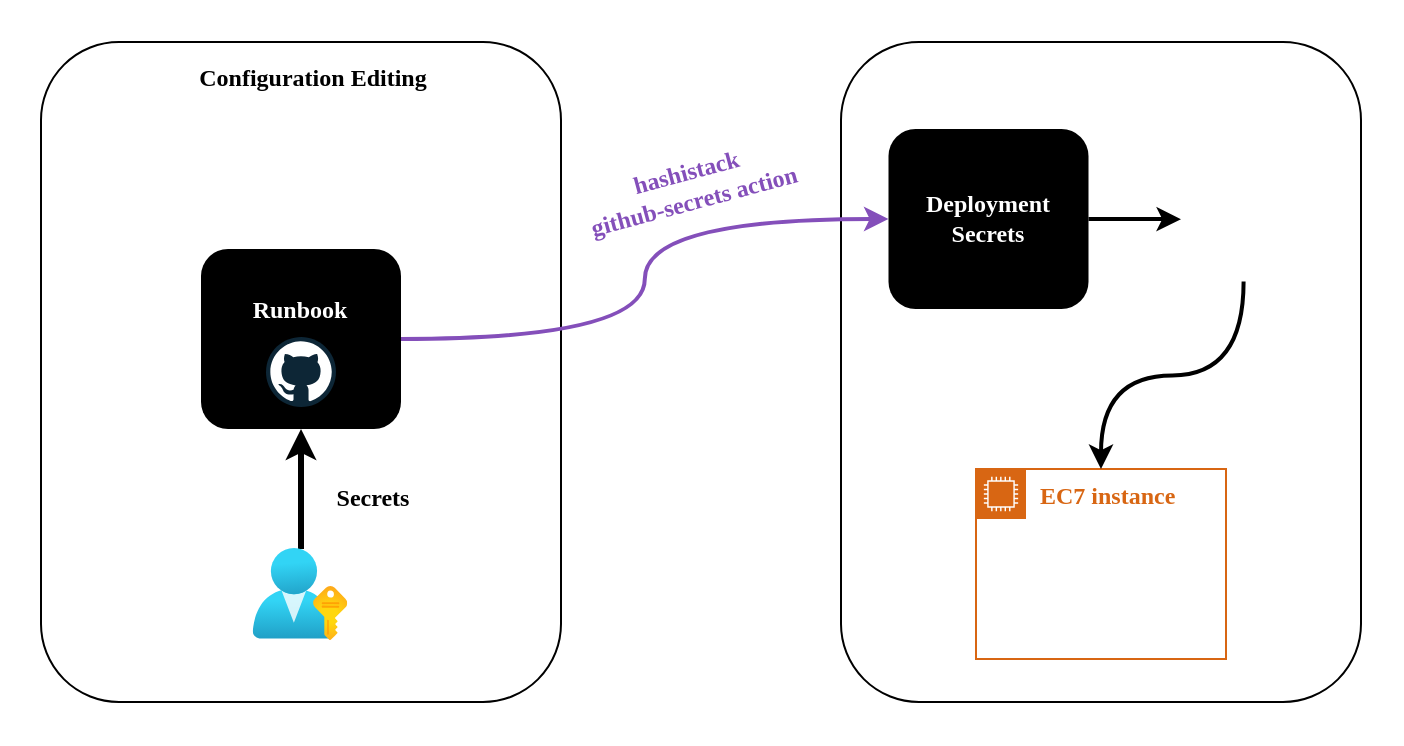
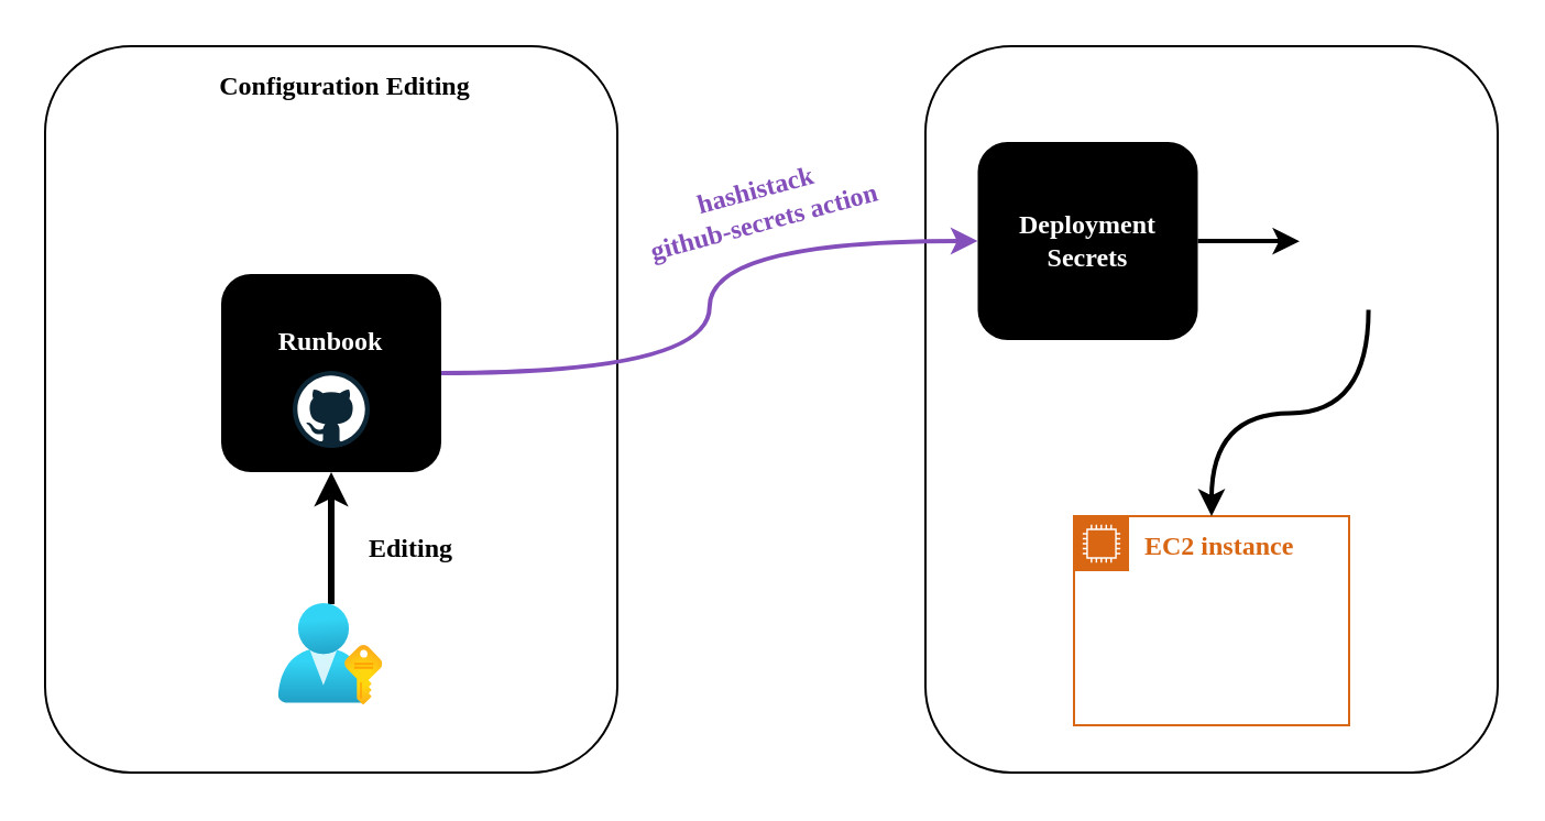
- <mxCell id="13" value="&lt;font face=&quot;Ubuntu&quot;&gt;&lt;b&gt;EC7 instance&lt;/b&gt;&lt;/font&gt;" style="points=[[0,0],[0.25,0],[0.5,0],[0.75,0],[1,0],[1,0.25],[1,0.5],[1,0.75],[1,1],[0.75,1],[0.5,1],[0.25,1],[0,1],[0,0.75],[0,0.5],[0,0.25]];outlineConnect=0;gradientColor=none;html=1;whiteSpace=wrap;fontSize=12;fontStyle=0;container=1;pointerEvents=0;collapsible=0;recursiveResize=0;shape=mxgraph.aws4.group;grIcon=mxgraph.aws4.group_ec2_instance_contents;strokeColor=#D86613;fillColor=none;verticalAlign=top;align=left;spacingLeft=30;fontColor=#D86613;dashed=0;" vertex="1" parent="1"><mxGeometry x="487.5" y="234" width="125" height="95" as="geometry" /></mxCell>
+ <mxCell id="13" value="&lt;font face=&quot;Ubuntu&quot;&gt;&lt;b&gt;EC2 instance&lt;/b&gt;&lt;/font&gt;" style="points=[[0,0],[0.25,0],[0.5,0],[0.75,0],[1,0],[1,0.25],[1,0.5],[1,0.75],[1,1],[0.75,1],[0.5,1],[0.25,1],[0,1],[0,0.75],[0,0.5],[0,0.25]];outlineConnect=0;gradientColor=none;html=1;whiteSpace=wrap;fontSize=12;fontStyle=0;container=1;pointerEvents=0;collapsible=0;recursiveResize=0;shape=mxgraph.aws4.group;grIcon=mxgraph.aws4.group_ec2_instance_contents;strokeColor=#D86613;fillColor=none;verticalAlign=top;align=left;spacingLeft=30;fontColor=#D86613;dashed=0;" vertex="1" parent="1"><mxGeometry x="487.5" y="234" width="125" height="95" as="geometry" /></mxCell>
- <mxCell id="12" value="&lt;font face=&quot;Ubuntu&quot;&gt;&lt;b&gt;Secrets&lt;br&gt;&lt;/b&gt;&lt;/font&gt;" style="text;html=1;strokeColor=none;fillColor=none;align=center;verticalAlign=middle;whiteSpace=wrap;rounded=0;" vertex="1" parent="1"><mxGeometry x="80" y="234" width="212.5" height="30" as="geometry" /></mxCell>
+ <mxCell id="12" value="&lt;font face=&quot;Ubuntu&quot;&gt;&lt;b&gt;Editing&lt;br&gt;&lt;/b&gt;&lt;/font&gt;" style="text;html=1;strokeColor=none;fillColor=none;align=center;verticalAlign=middle;whiteSpace=wrap;rounded=0;" vertex="1" parent="1"><mxGeometry x="80" y="234" width="212.5" height="30" as="geometry" /></mxCell>
